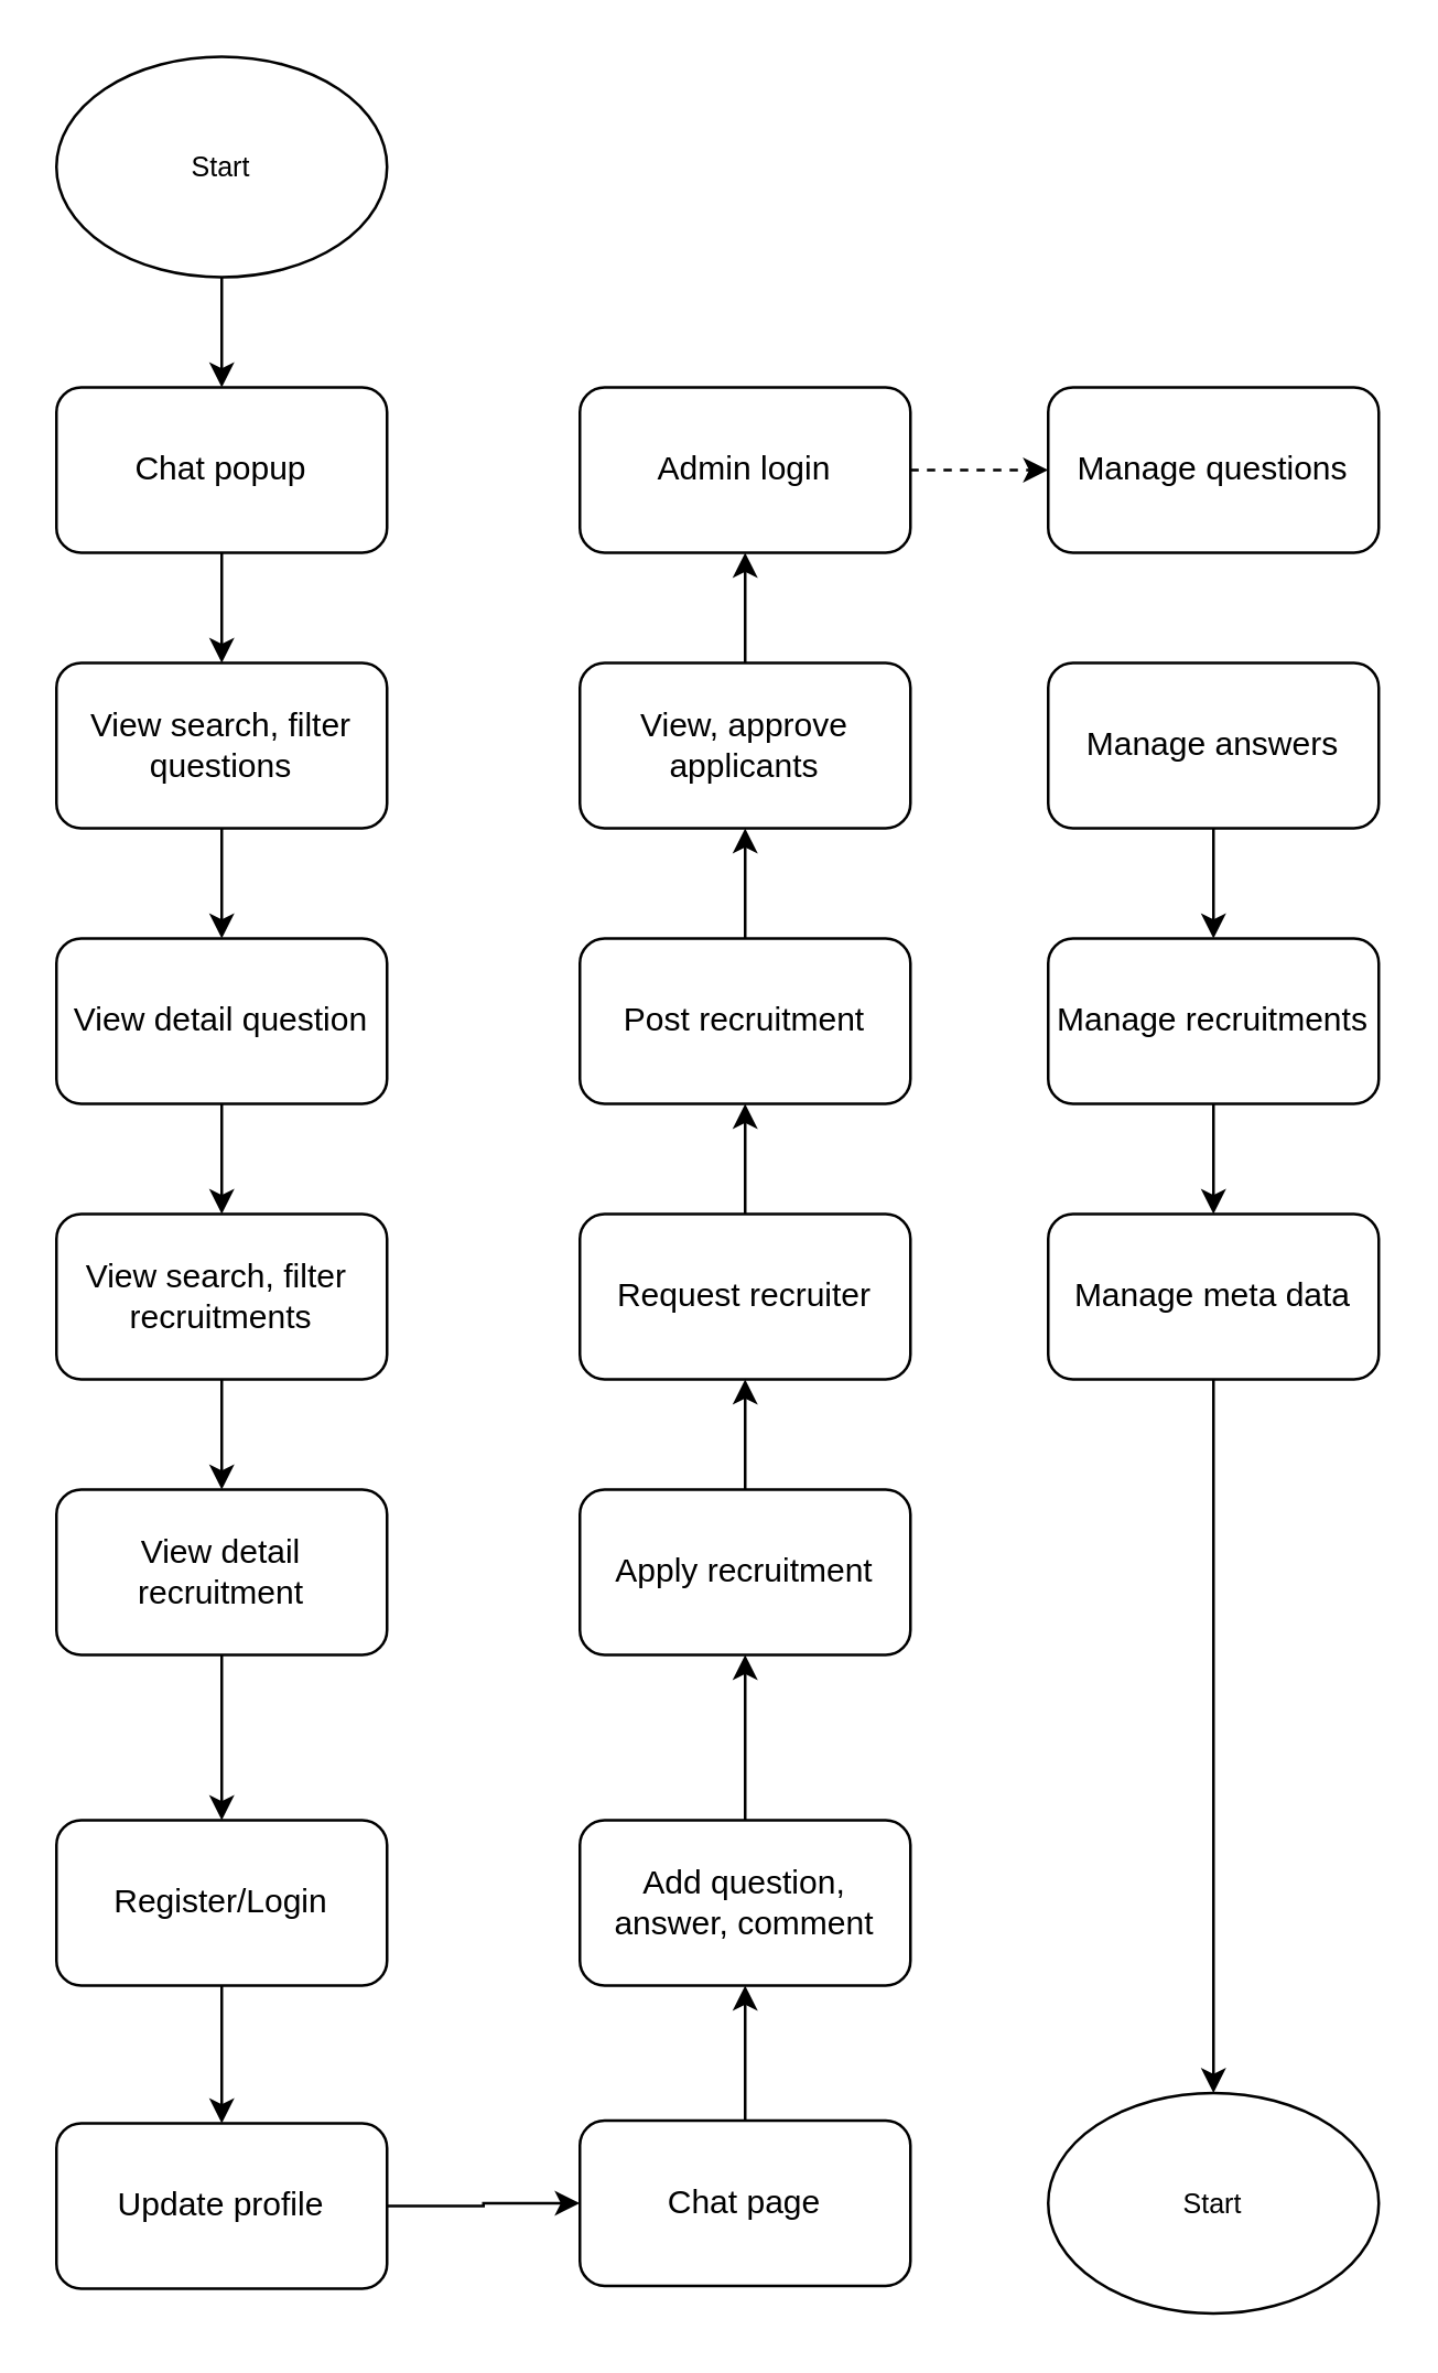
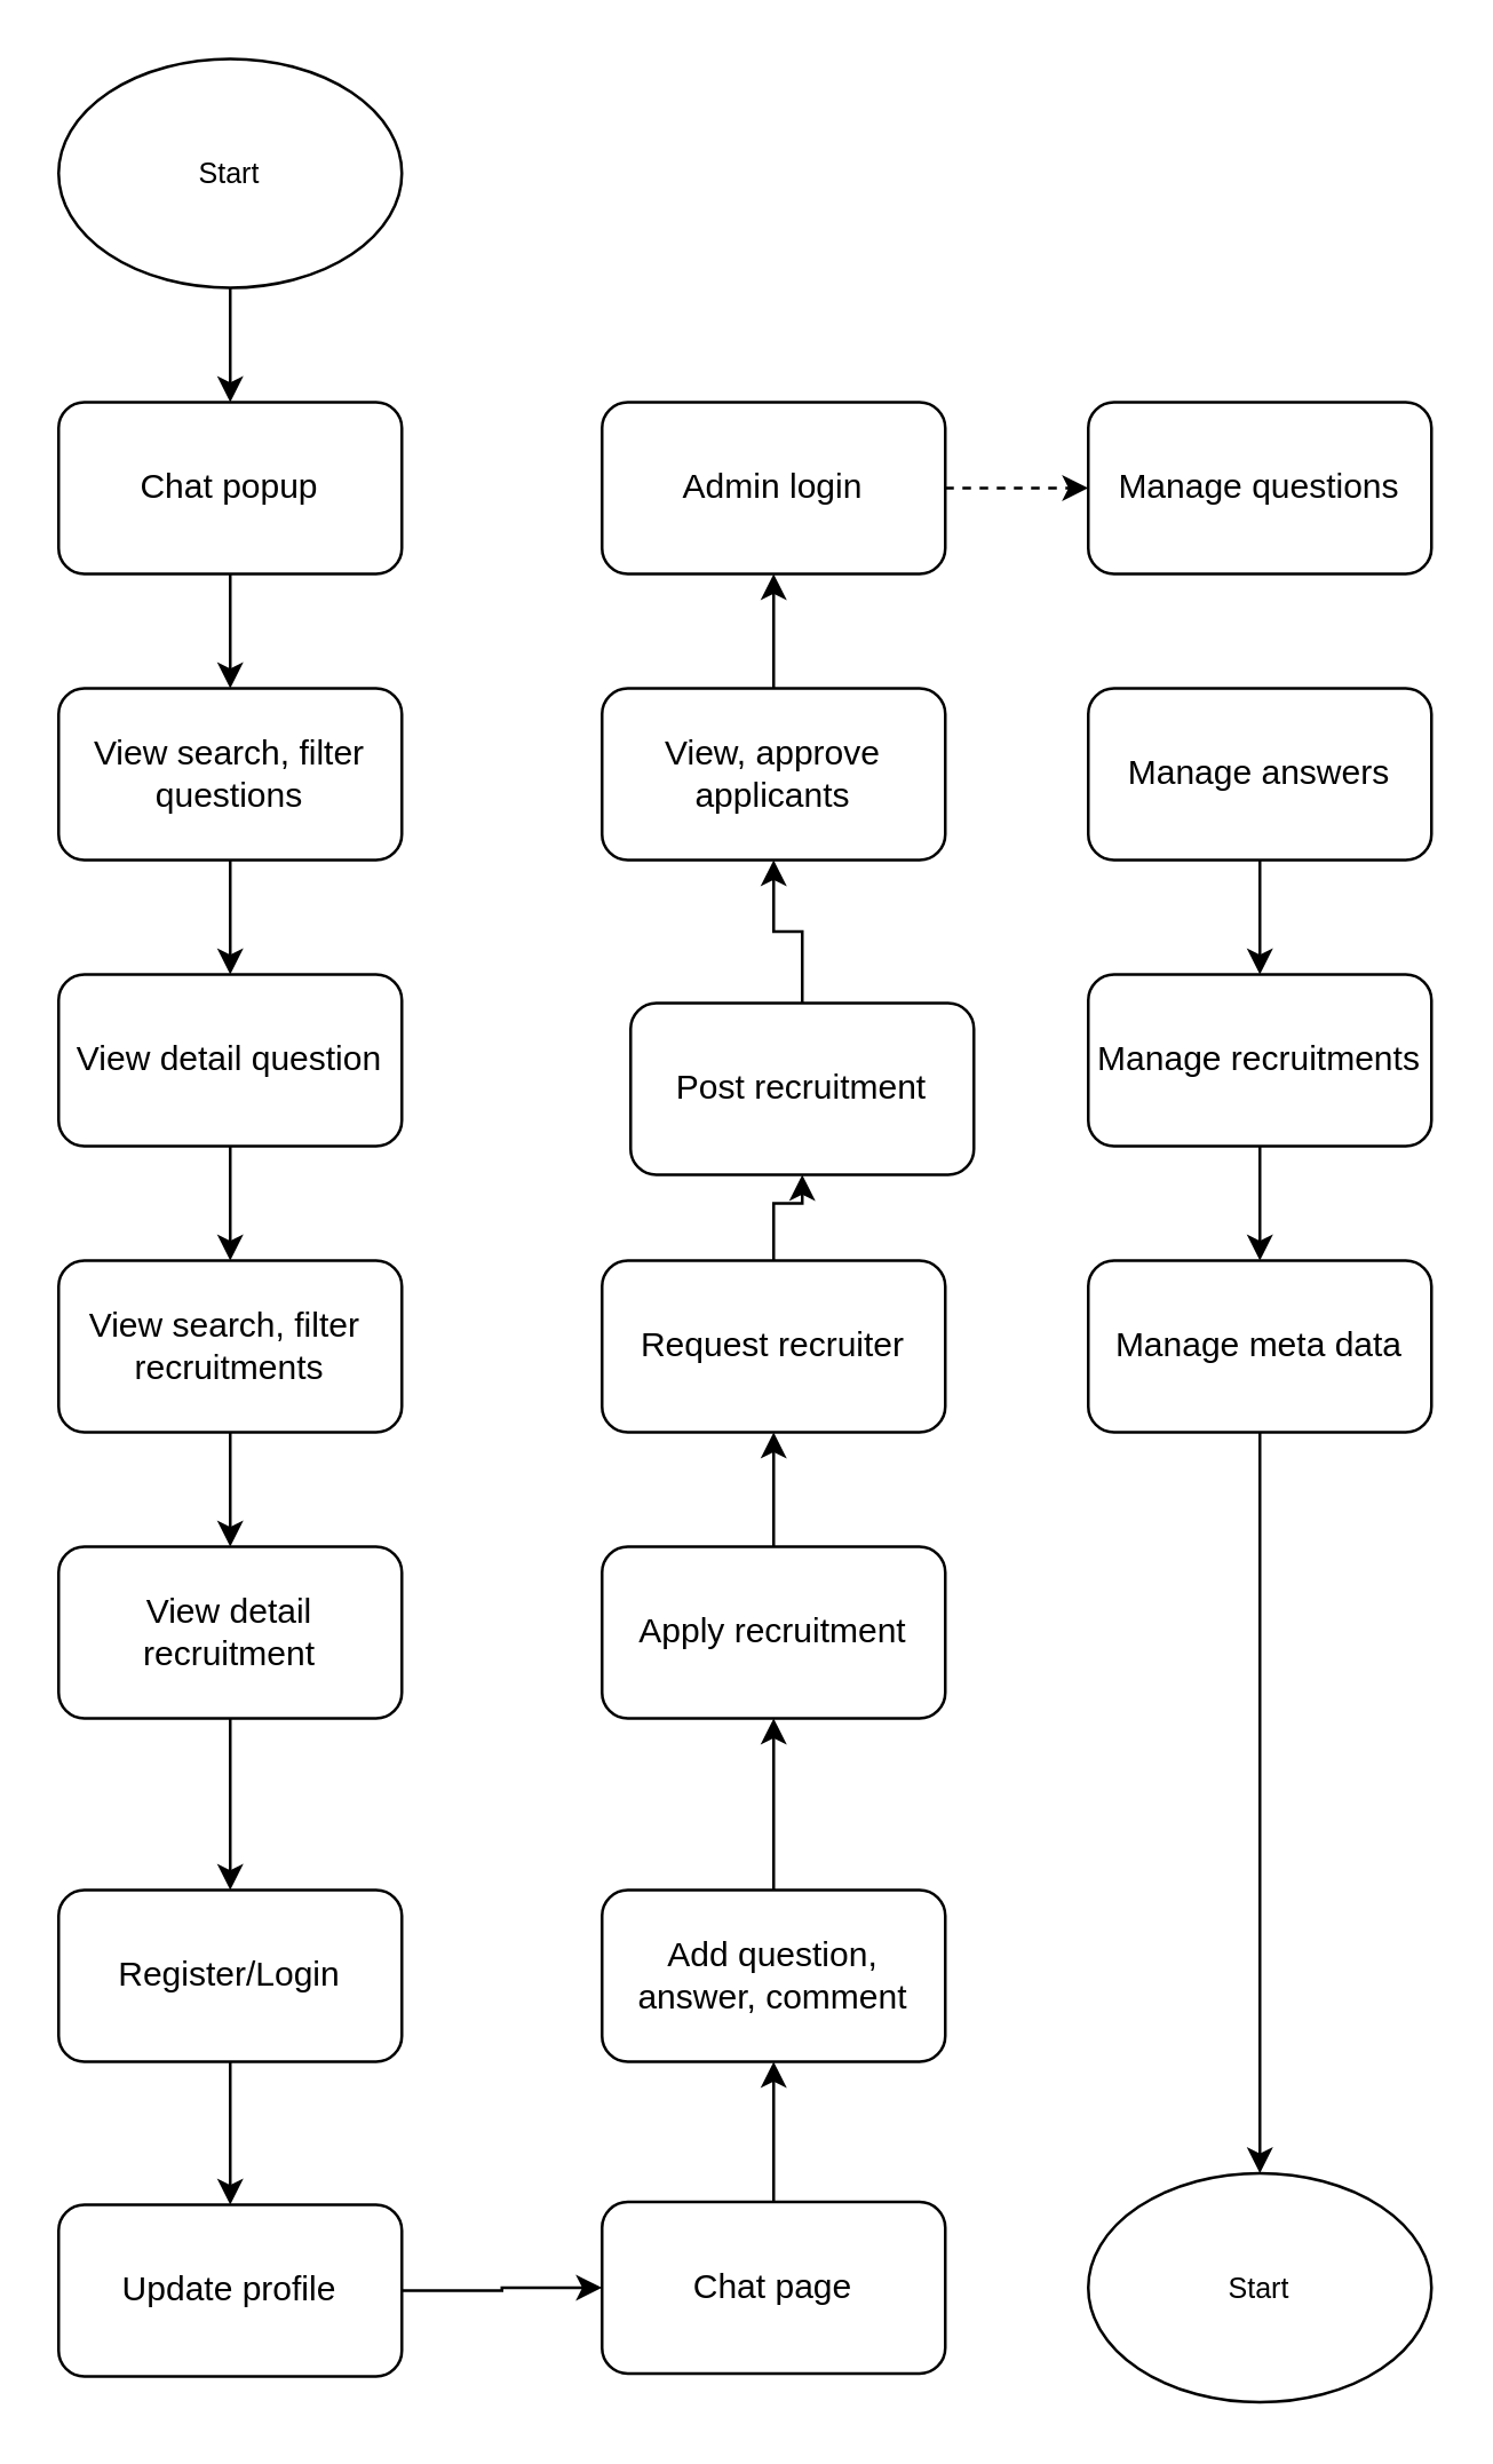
- <mxCell id="25" value="Post recruitment" style="rounded=1;whiteSpace=wrap;html=1;" vertex="1" parent="1"><mxGeometry x="210" y="340" width="120" height="60" as="geometry" /></mxCell>
+ <mxCell id="25" value="Post recruitment" style="rounded=1;whiteSpace=wrap;html=1;" vertex="1" parent="1"><mxGeometry x="220" y="350" width="120" height="60" as="geometry" /></mxCell>
